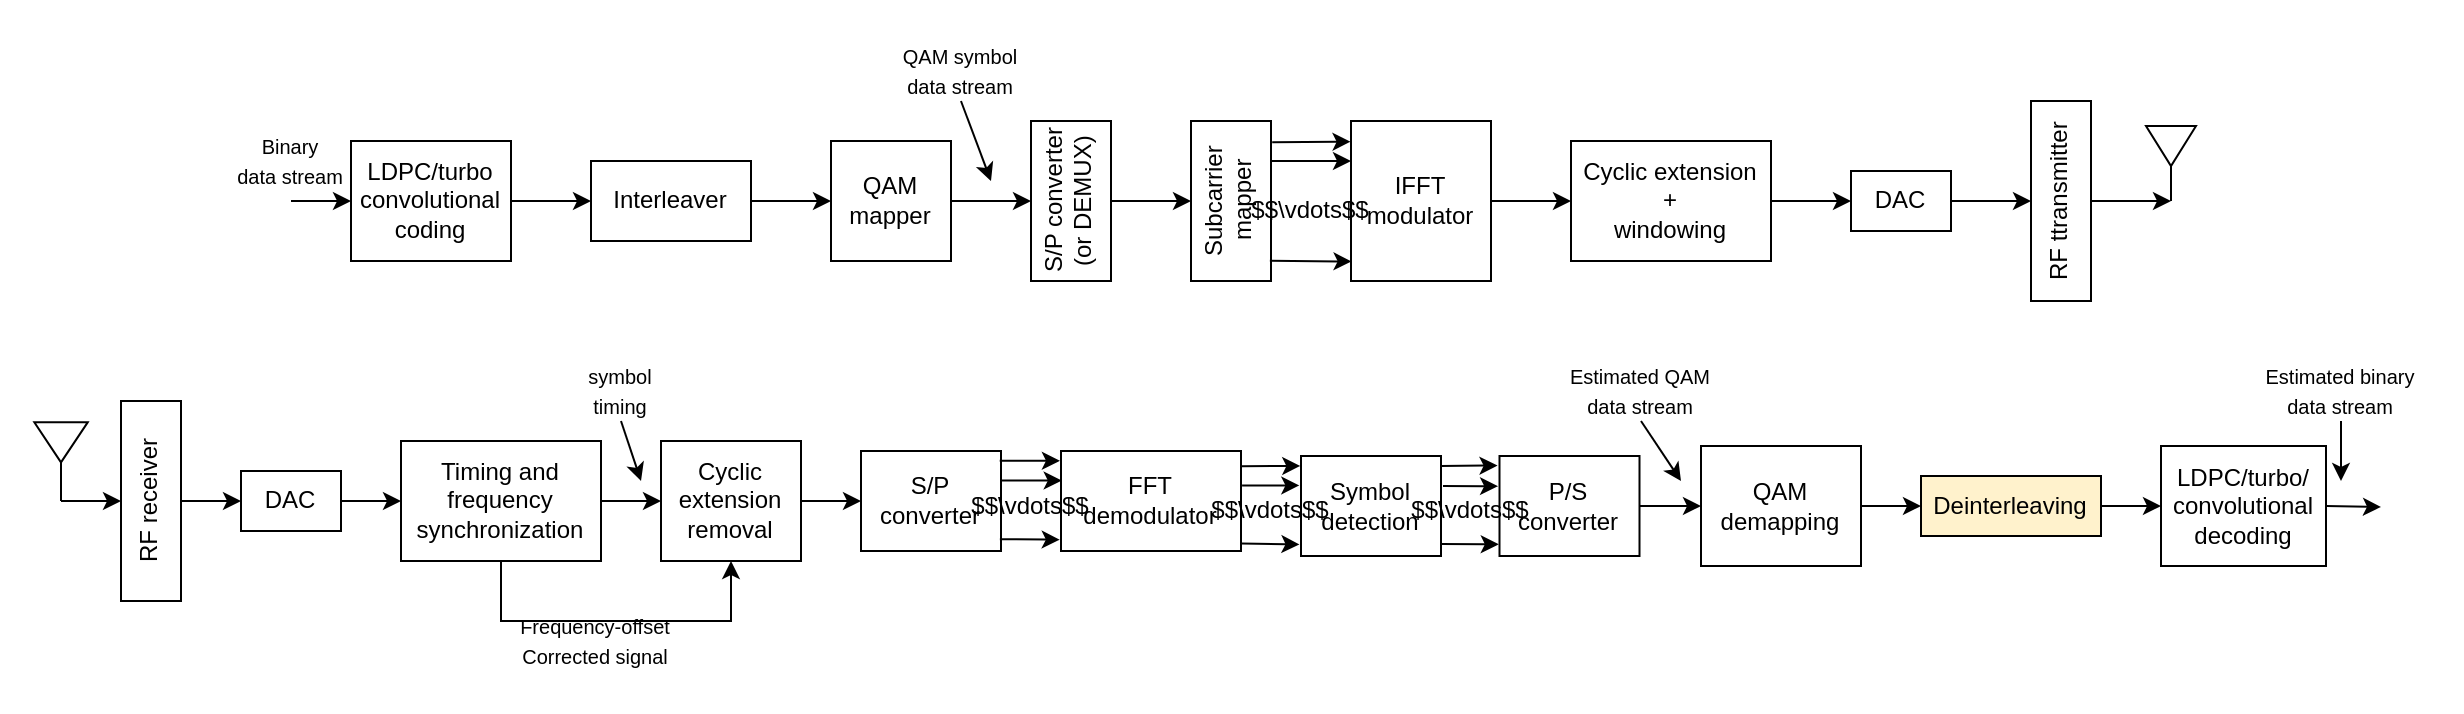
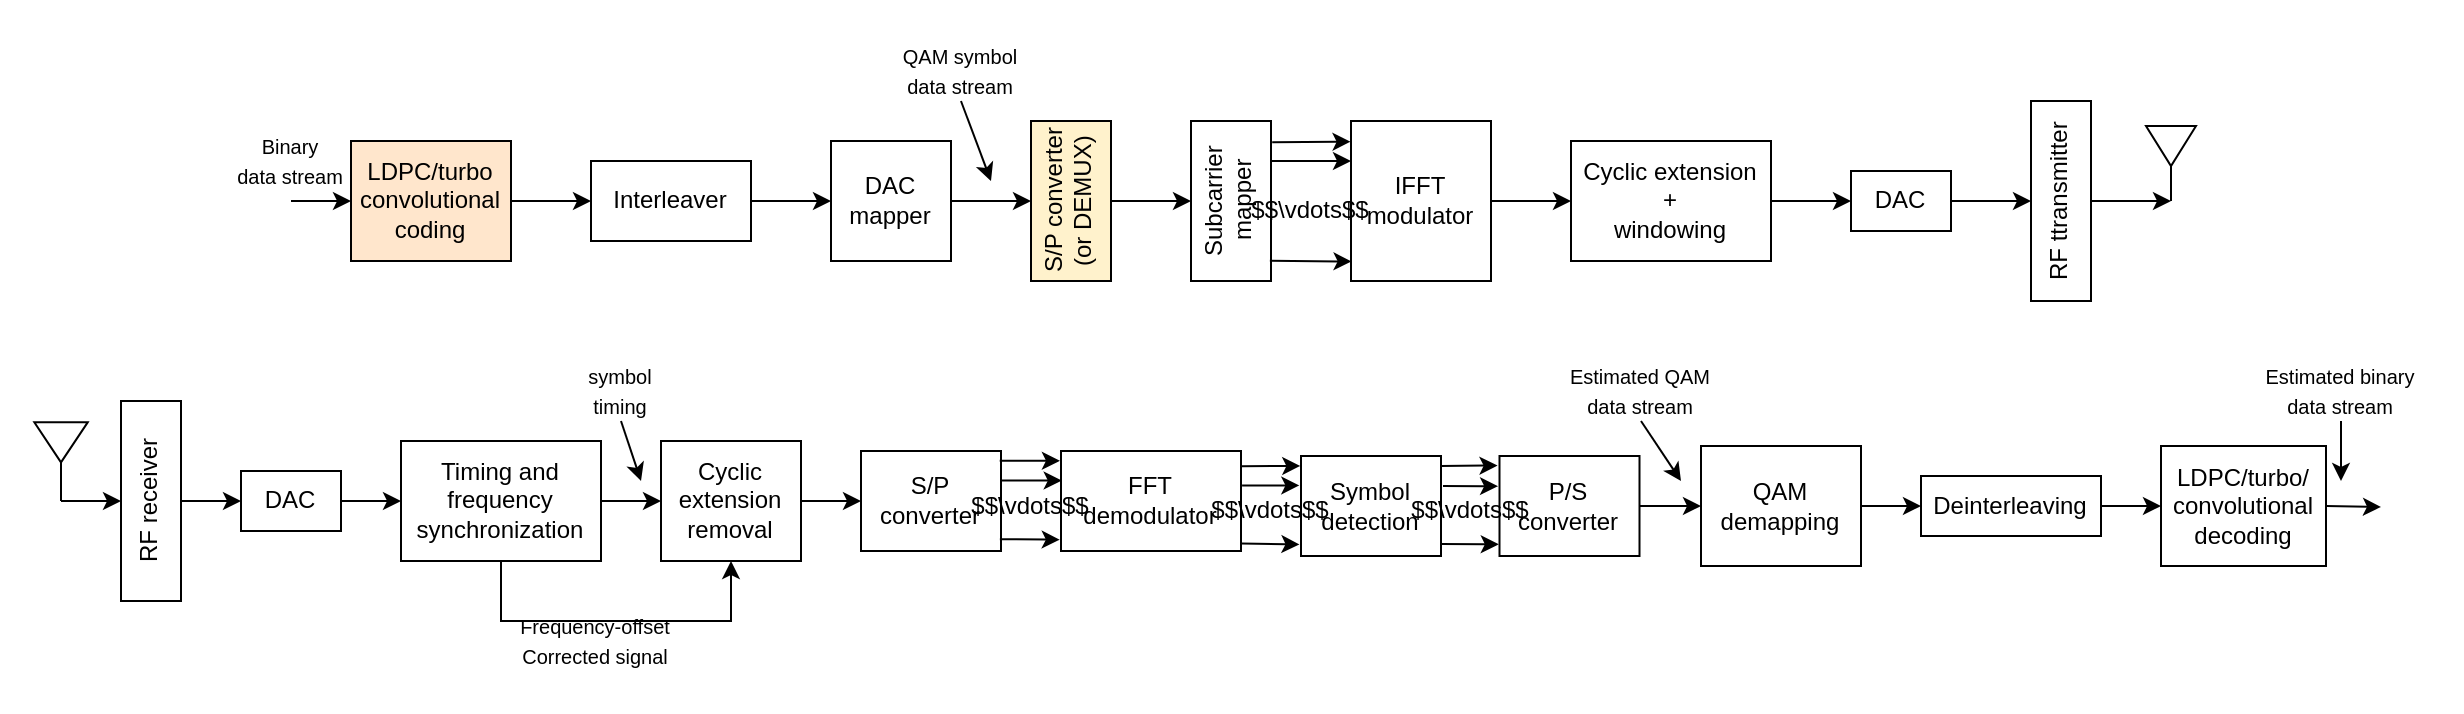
- <mxCell id="3" value="LDPC/turbo convolutional coding" style="rounded=0;whiteSpace=wrap;html=1;" parent="1" vertex="1"><mxGeometry x="175" y="70" width="80" height="60" as="geometry" /></mxCell>
+ <mxCell id="3" value="LDPC/turbo convolutional coding" style="rounded=0;whiteSpace=wrap;html=1;fillColor=#ffe6cc;" parent="1" vertex="1"><mxGeometry x="175" y="70" width="80" height="60" as="geometry" /></mxCell>
- <mxCell id="7" value="QAM mapper" style="rounded=0;whiteSpace=wrap;html=1;" parent="1" vertex="1"><mxGeometry x="415" y="70" width="60" height="60" as="geometry" /></mxCell>
+ <mxCell id="7" value="DAC mapper" style="rounded=0;whiteSpace=wrap;html=1;" parent="1" vertex="1"><mxGeometry x="415" y="70" width="60" height="60" as="geometry" /></mxCell>
- <mxCell id="9" value="S/P converter (or DEMUX)" style="rounded=0;whiteSpace=wrap;html=1;flipV=1;flipH=1;textDirection=vertical-rl;rotation=-180;" parent="1" vertex="1"><mxGeometry x="515" y="60" width="40" height="80" as="geometry" /></mxCell>
+ <mxCell id="9" value="S/P converter (or DEMUX)" style="rounded=0;whiteSpace=wrap;html=1;flipV=1;flipH=1;textDirection=vertical-rl;rotation=-180;fillColor=#fff2cc;" parent="1" vertex="1"><mxGeometry x="515" y="60" width="40" height="80" as="geometry" /></mxCell>
- <mxCell id="55" value="Deinterleaving" style="rounded=0;whiteSpace=wrap;html=1;fillColor=#fff2cc;" parent="1" vertex="1"><mxGeometry x="960" y="237.5" width="90" height="30" as="geometry" /></mxCell>
+ <mxCell id="55" value="Deinterleaving" style="rounded=0;whiteSpace=wrap;html=1;" parent="1" vertex="1"><mxGeometry x="960" y="237.5" width="90" height="30" as="geometry" /></mxCell>
